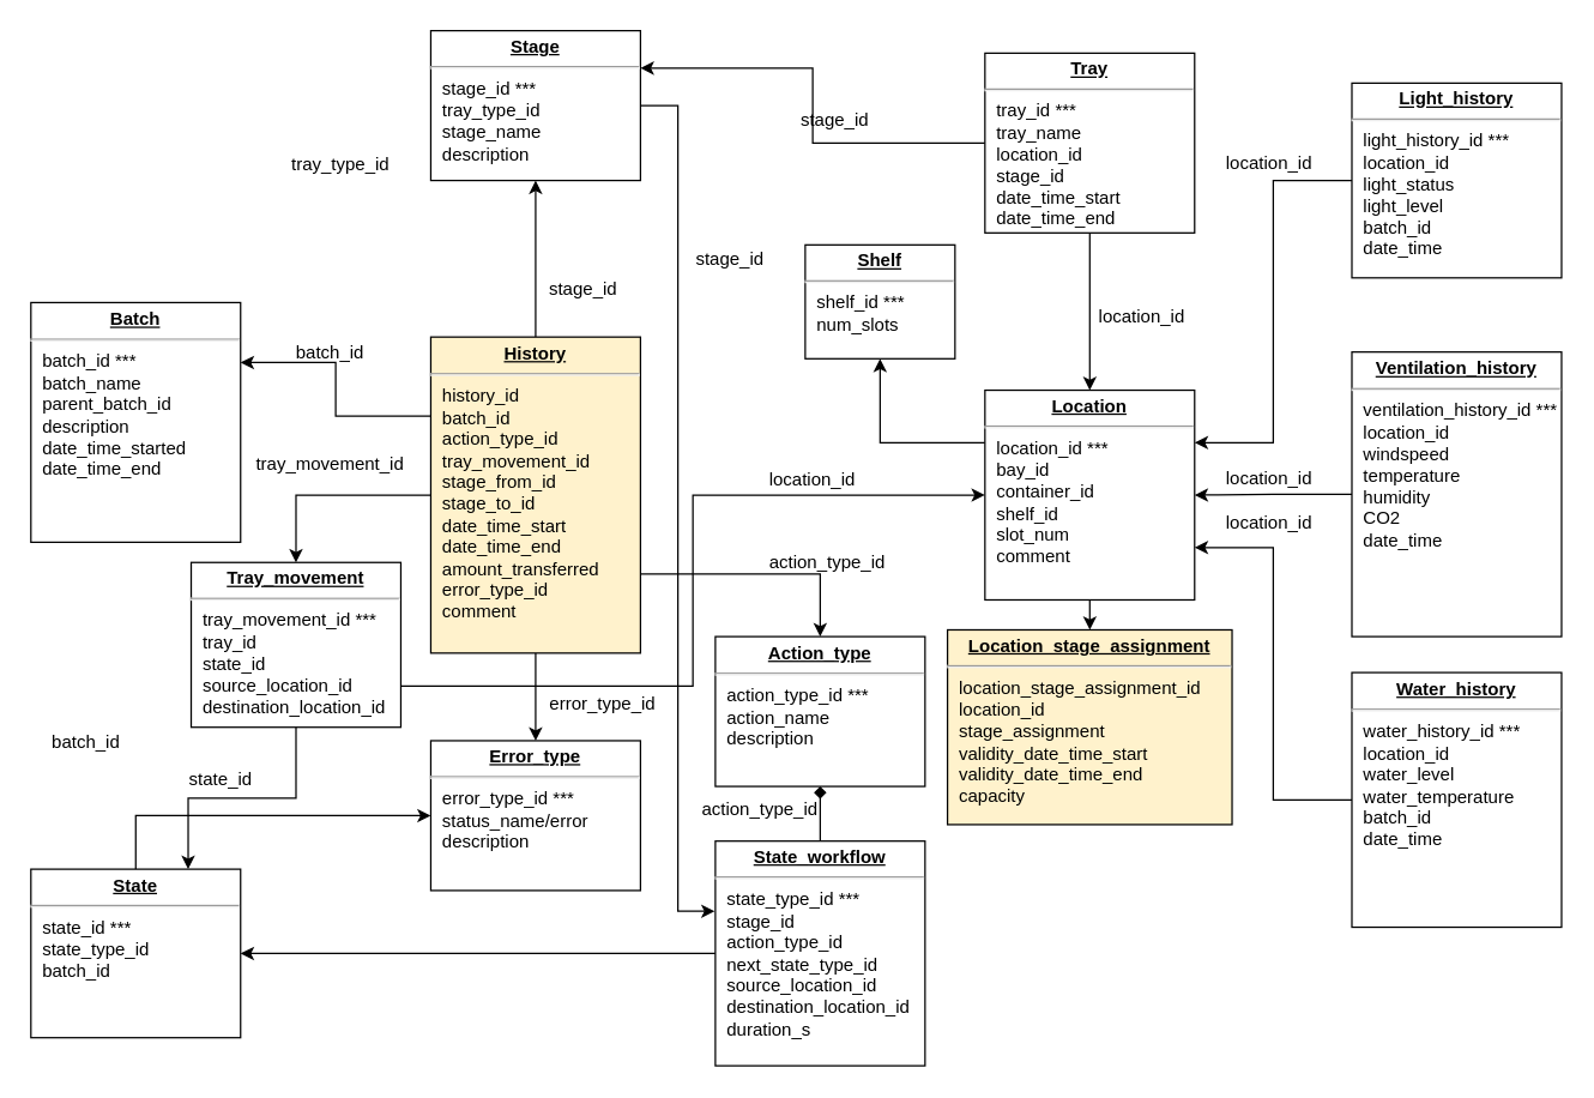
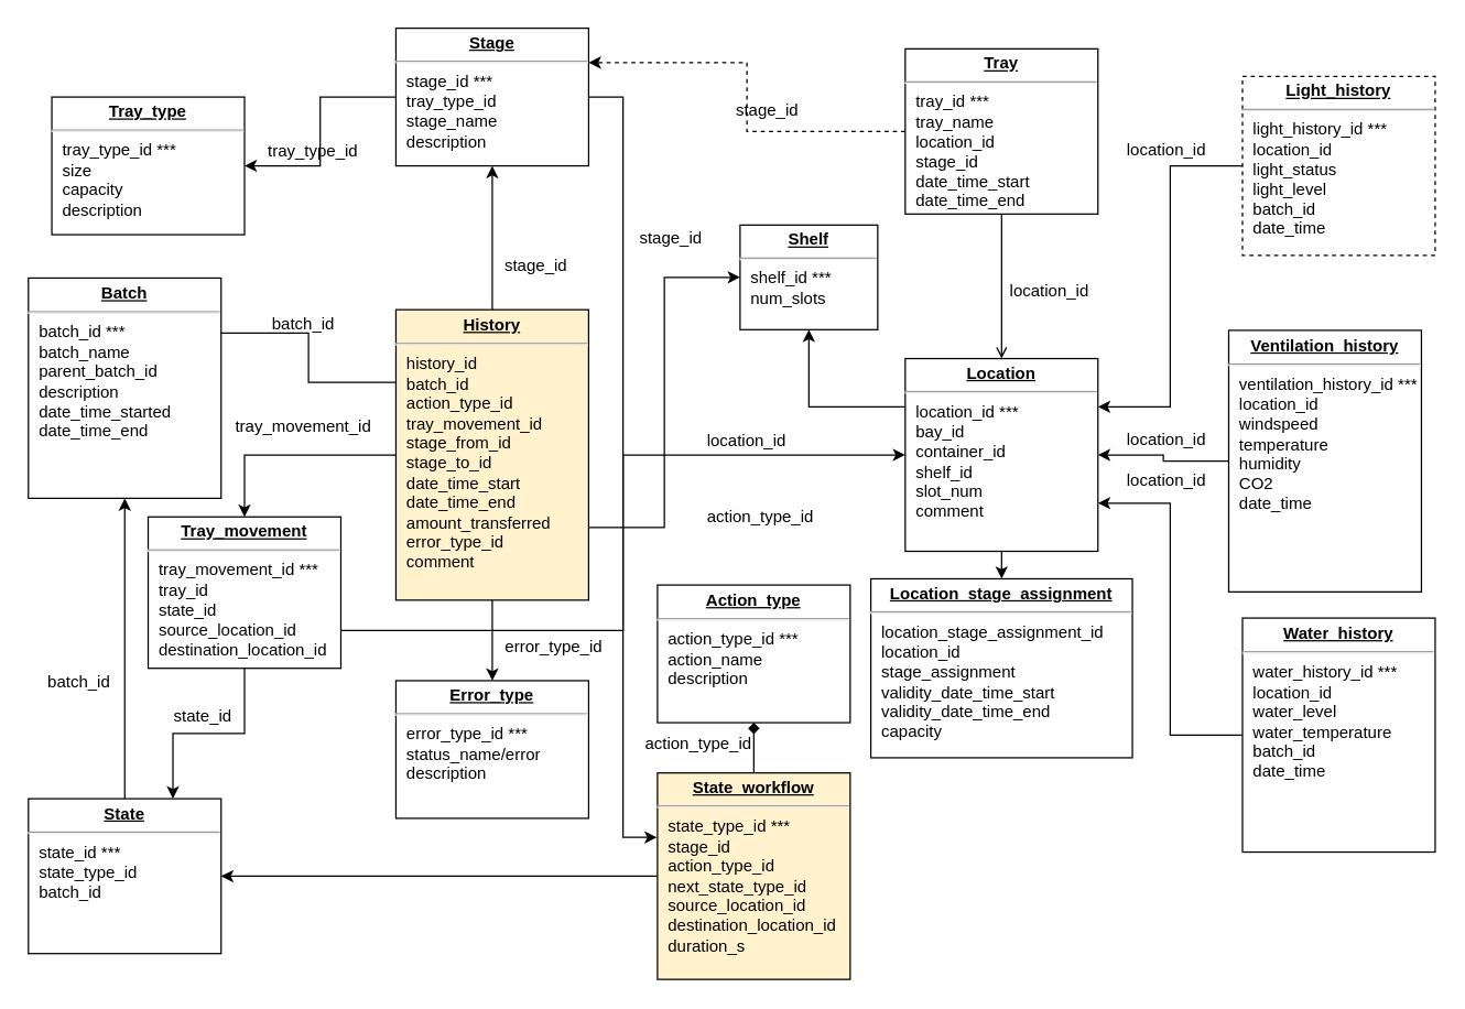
- <mxCell id="46" style="edgeStyle=orthogonalEdgeStyle;rounded=0;orthogonalLoop=1;jettySize=auto;html=1;exitX=0;exitY=0.5;exitDx=0;exitDy=0;entryX=1;entryY=0.25;entryDx=0;entryDy=0;" parent="1" source="48" target="6" edge="1"><mxGeometry relative="1" as="geometry" /></mxCell>
+ <mxCell id="46" style="edgeStyle=orthogonalEdgeStyle;rounded=0;orthogonalLoop=1;jettySize=auto;html=1;exitX=0;exitY=0.5;exitDx=0;exitDy=0;entryX=1;entryY=0.25;entryDx=0;entryDy=0;dashed=1;" parent="1" source="48" target="6" edge="1"><mxGeometry relative="1" as="geometry" /></mxCell>
+ <mxCell id="4" style="edgeStyle=orthogonalEdgeStyle;rounded=0;orthogonalLoop=1;jettySize=auto;html=1;exitX=0;exitY=0.5;exitDx=0;exitDy=0;entryX=1;entryY=0.5;entryDx=0;entryDy=0;" parent="1" source="6" target="3" edge="1"><mxGeometry relative="1" as="geometry" /></mxCell>
+ <mxCell id="3" value="&lt;p style=&quot;margin: 0px ; margin-top: 4px ; text-align: center ; text-decoration: underline&quot;&gt;&lt;b&gt;Tray_type&lt;/b&gt;&lt;/p&gt;&lt;hr&gt;&lt;p style=&quot;margin: 0px ; margin-left: 8px&quot;&gt;tray_type_id ***&lt;br&gt;size&lt;/p&gt;&lt;p style=&quot;margin: 0px ; margin-left: 8px&quot;&gt;capacity&lt;br&gt;description&lt;/p&gt;&lt;p style=&quot;margin: 0px ; margin-left: 8px&quot;&gt;&lt;br&gt;&lt;/p&gt;" style="verticalAlign=top;align=left;overflow=fill;fontSize=12;fontFamily=Helvetica;html=1;rounded=0;shadow=0;comic=0;labelBackgroundColor=none;strokeWidth=1" parent="1" vertex="1"><mxGeometry x="37" y="70" width="140" height="100" as="geometry" /></mxCell>
- <mxCell id="19" value="&lt;p style=&quot;margin: 0px ; margin-top: 4px ; text-align: center ; text-decoration: underline&quot;&gt;&lt;b&gt;Light_history&lt;/b&gt;&lt;/p&gt;&lt;hr&gt;&lt;p style=&quot;margin: 0px ; margin-left: 8px&quot;&gt;light_history_id ***&lt;/p&gt;&lt;p style=&quot;margin: 0px ; margin-left: 8px&quot;&gt;&lt;span&gt;location_id&lt;/span&gt;&lt;/p&gt;&lt;p style=&quot;margin: 0px ; margin-left: 8px&quot;&gt;&lt;span&gt;light_status&lt;/span&gt;&lt;/p&gt;&lt;p style=&quot;margin: 0px ; margin-left: 8px&quot;&gt;&lt;span&gt;light_level&lt;/span&gt;&lt;br&gt;&lt;/p&gt;&lt;p style=&quot;margin: 0px ; margin-left: 8px&quot;&gt;batch_id&lt;/p&gt;&lt;p style=&quot;margin: 0px ; margin-left: 8px&quot;&gt;date_time&lt;/p&gt;" style="verticalAlign=top;align=left;overflow=fill;fontSize=12;fontFamily=Helvetica;html=1;rounded=0;shadow=0;comic=0;labelBackgroundColor=none;strokeWidth=1" parent="1" vertex="1"><mxGeometry x="902" y="55" width="140" height="130" as="geometry" /></mxCell>
+ <mxCell id="19" value="&lt;p style=&quot;margin: 0px ; margin-top: 4px ; text-align: center ; text-decoration: underline&quot;&gt;&lt;b&gt;Light_history&lt;/b&gt;&lt;/p&gt;&lt;hr&gt;&lt;p style=&quot;margin: 0px ; margin-left: 8px&quot;&gt;light_history_id ***&lt;/p&gt;&lt;p style=&quot;margin: 0px ; margin-left: 8px&quot;&gt;&lt;span&gt;location_id&lt;/span&gt;&lt;/p&gt;&lt;p style=&quot;margin: 0px ; margin-left: 8px&quot;&gt;&lt;span&gt;light_status&lt;/span&gt;&lt;/p&gt;&lt;p style=&quot;margin: 0px ; margin-left: 8px&quot;&gt;&lt;span&gt;light_level&lt;/span&gt;&lt;br&gt;&lt;/p&gt;&lt;p style=&quot;margin: 0px ; margin-left: 8px&quot;&gt;batch_id&lt;/p&gt;&lt;p style=&quot;margin: 0px ; margin-left: 8px&quot;&gt;date_time&lt;/p&gt;" style="verticalAlign=top;align=left;overflow=fill;fontSize=12;fontFamily=Helvetica;html=1;rounded=0;shadow=0;comic=0;labelBackgroundColor=none;strokeWidth=1;dashed=1;" parent="1" vertex="1"><mxGeometry x="902" y="55" width="140" height="130" as="geometry" /></mxCell>
- <mxCell id="11" style="edgeStyle=orthogonalEdgeStyle;rounded=0;orthogonalLoop=1;jettySize=auto;html=1;exitX=0;exitY=0.25;exitDx=0;exitDy=0;entryX=1;entryY=0.25;entryDx=0;entryDy=0;" parent="1" source="13" target="2" edge="1"><mxGeometry relative="1" as="geometry" /></mxCell>
+ <mxCell id="11" style="edgeStyle=orthogonalEdgeStyle;rounded=0;orthogonalLoop=1;jettySize=auto;html=1;exitX=0;exitY=0.25;exitDx=0;exitDy=0;entryX=1;entryY=0.25;entryDx=0;entryDy=0;endArrow=none;" parent="1" source="13" target="2" edge="1"><mxGeometry relative="1" as="geometry" /></mxCell>
- <mxCell id="47" style="edgeStyle=orthogonalEdgeStyle;rounded=0;orthogonalLoop=1;jettySize=auto;html=1;exitX=0.5;exitY=1;exitDx=0;exitDy=0;entryX=0.5;entryY=0;entryDx=0;entryDy=0;" parent="1" source="48" target="23" edge="1"><mxGeometry relative="1" as="geometry" /></mxCell>
+ <mxCell id="47" style="edgeStyle=orthogonalEdgeStyle;rounded=0;orthogonalLoop=1;jettySize=auto;html=1;exitX=0.5;exitY=1;exitDx=0;exitDy=0;entryX=0.5;entryY=0;entryDx=0;entryDy=0;endArrow=open;" parent="1" source="48" target="23" edge="1"><mxGeometry relative="1" as="geometry" /></mxCell>
- <mxCell id="17" value="&lt;p style=&quot;margin: 0px ; margin-top: 4px ; text-align: center ; text-decoration: underline&quot;&gt;&lt;b&gt;Ventilation_history&lt;/b&gt;&lt;/p&gt;&lt;hr&gt;&lt;p style=&quot;margin: 0px ; margin-left: 8px&quot;&gt;ventilation_history_id ***&lt;/p&gt;&lt;p style=&quot;margin: 0px ; margin-left: 8px&quot;&gt;location_id&lt;/p&gt;&lt;p style=&quot;margin: 0px ; margin-left: 8px&quot;&gt;&lt;span&gt;windspeed&lt;/span&gt;&lt;br&gt;&lt;/p&gt;&lt;p style=&quot;margin: 0px ; margin-left: 8px&quot;&gt;temperature&lt;br&gt;&lt;/p&gt;&lt;p style=&quot;margin: 0px ; margin-left: 8px&quot;&gt;humidity&lt;br&gt;&lt;/p&gt;&lt;p style=&quot;margin: 0px ; margin-left: 8px&quot;&gt;CO2&lt;br&gt;&lt;/p&gt;&lt;p style=&quot;margin: 0px ; margin-left: 8px&quot;&gt;date_time&lt;/p&gt;&lt;p style=&quot;margin: 0px ; margin-left: 8px&quot;&gt;&lt;br&gt;&lt;/p&gt;&lt;p style=&quot;margin: 0px ; margin-left: 8px&quot;&gt;&lt;br&gt;&lt;/p&gt;" style="verticalAlign=top;align=left;overflow=fill;fontSize=12;fontFamily=Helvetica;html=1;rounded=0;shadow=0;comic=0;labelBackgroundColor=none;strokeWidth=1" parent="1" vertex="1"><mxGeometry x="902" y="234.5" width="140" height="190" as="geometry" /></mxCell>
+ <mxCell id="17" value="&lt;p style=&quot;margin: 0px ; margin-top: 4px ; text-align: center ; text-decoration: underline&quot;&gt;&lt;b&gt;Ventilation_history&lt;/b&gt;&lt;/p&gt;&lt;hr&gt;&lt;p style=&quot;margin: 0px ; margin-left: 8px&quot;&gt;ventilation_history_id ***&lt;/p&gt;&lt;p style=&quot;margin: 0px ; margin-left: 8px&quot;&gt;location_id&lt;/p&gt;&lt;p style=&quot;margin: 0px ; margin-left: 8px&quot;&gt;&lt;span&gt;windspeed&lt;/span&gt;&lt;br&gt;&lt;/p&gt;&lt;p style=&quot;margin: 0px ; margin-left: 8px&quot;&gt;temperature&lt;br&gt;&lt;/p&gt;&lt;p style=&quot;margin: 0px ; margin-left: 8px&quot;&gt;humidity&lt;br&gt;&lt;/p&gt;&lt;p style=&quot;margin: 0px ; margin-left: 8px&quot;&gt;CO2&lt;br&gt;&lt;/p&gt;&lt;p style=&quot;margin: 0px ; margin-left: 8px&quot;&gt;date_time&lt;/p&gt;&lt;p style=&quot;margin: 0px ; margin-left: 8px&quot;&gt;&lt;br&gt;&lt;/p&gt;&lt;p style=&quot;margin: 0px ; margin-left: 8px&quot;&gt;&lt;br&gt;&lt;/p&gt;" style="verticalAlign=top;align=left;overflow=fill;fontSize=12;fontFamily=Helvetica;html=1;rounded=0;shadow=0;comic=0;labelBackgroundColor=none;strokeWidth=1" parent="1" vertex="1"><mxGeometry x="892" y="239.5" width="140" height="190" as="geometry" /></mxCell>
- <mxCell id="9" style="edgeStyle=orthogonalEdgeStyle;rounded=0;orthogonalLoop=1;jettySize=auto;html=1;exitX=1;exitY=0.75;exitDx=0;exitDy=0;entryX=0.5;entryY=0;entryDx=0;entryDy=0;" parent="1" source="13" target="20" edge="1"><mxGeometry relative="1" as="geometry" /></mxCell>
+ <mxCell id="9" style="edgeStyle=orthogonalEdgeStyle;rounded=0;orthogonalLoop=1;jettySize=auto;html=1;exitX=1;exitY=0.75;exitDx=0;exitDy=0;" parent="1" source="13" target="52" edge="1"><mxGeometry relative="1" as="geometry" /></mxCell>
- <mxCell id="43" value="&lt;p style=&quot;margin: 0px ; margin-top: 4px ; text-align: center ; text-decoration: underline&quot;&gt;&lt;b&gt;Tray_movement&lt;/b&gt;&lt;/p&gt;&lt;hr&gt;&lt;p style=&quot;margin: 0px ; margin-left: 8px&quot;&gt;&lt;span&gt;tray_movement_id ***&lt;/span&gt;&lt;br&gt;&lt;/p&gt;&lt;p style=&quot;margin: 0px ; margin-left: 8px&quot;&gt;&lt;span&gt;tray_id&lt;/span&gt;&lt;/p&gt;&lt;p style=&quot;margin: 0px ; margin-left: 8px&quot;&gt;state_id&lt;/p&gt;&lt;p style=&quot;margin: 0px ; margin-left: 8px&quot;&gt;source_location_id&lt;/p&gt;&lt;p style=&quot;margin: 0px ; margin-left: 8px&quot;&gt;destination_location_id&lt;/p&gt;" style="verticalAlign=top;align=left;overflow=fill;fontSize=12;fontFamily=Helvetica;html=1;rounded=0;shadow=0;comic=0;labelBackgroundColor=none;strokeWidth=1" parent="1" vertex="1"><mxGeometry x="127" y="375" width="140" height="110" as="geometry" /></mxCell>
+ <mxCell id="43" value="&lt;p style=&quot;margin: 0px ; margin-top: 4px ; text-align: center ; text-decoration: underline&quot;&gt;&lt;b&gt;Tray_movement&lt;/b&gt;&lt;/p&gt;&lt;hr&gt;&lt;p style=&quot;margin: 0px ; margin-left: 8px&quot;&gt;&lt;span&gt;tray_movement_id ***&lt;/span&gt;&lt;br&gt;&lt;/p&gt;&lt;p style=&quot;margin: 0px ; margin-left: 8px&quot;&gt;&lt;span&gt;tray_id&lt;/span&gt;&lt;/p&gt;&lt;p style=&quot;margin: 0px ; margin-left: 8px&quot;&gt;state_id&lt;/p&gt;&lt;p style=&quot;margin: 0px ; margin-left: 8px&quot;&gt;source_location_id&lt;/p&gt;&lt;p style=&quot;margin: 0px ; margin-left: 8px&quot;&gt;destination_location_id&lt;/p&gt;" style="verticalAlign=top;align=left;overflow=fill;fontSize=12;fontFamily=Helvetica;html=1;rounded=0;shadow=0;comic=0;labelBackgroundColor=none;strokeWidth=1" parent="1" vertex="1"><mxGeometry x="107" y="375" width="140" height="110" as="geometry" /></mxCell>
- <mxCell id="38" value="&lt;p style=&quot;margin: 0px ; margin-top: 4px ; text-align: center ; text-decoration: underline&quot;&gt;&lt;b&gt;Location_stage_assignment&lt;/b&gt;&lt;/p&gt;&lt;hr&gt;&lt;p style=&quot;margin: 0px ; margin-left: 8px&quot;&gt;location_stage_assignment_id&lt;/p&gt;&lt;p style=&quot;margin: 0px ; margin-left: 8px&quot;&gt;location_id&amp;nbsp;&lt;/p&gt;&lt;p style=&quot;margin: 0px ; margin-left: 8px&quot;&gt;&lt;span&gt;stage_assignment&lt;/span&gt;&lt;br&gt;&lt;/p&gt;&lt;p style=&quot;margin: 0px ; margin-left: 8px&quot;&gt;validity_date_time_start&lt;/p&gt;&lt;p style=&quot;margin: 0px ; margin-left: 8px&quot;&gt;validity_date_time_end&lt;/p&gt;&lt;p style=&quot;margin: 0px ; margin-left: 8px&quot;&gt;capacity&lt;/p&gt;&lt;p style=&quot;margin: 0px ; margin-left: 8px&quot;&gt;&lt;br&gt;&lt;/p&gt;" style="verticalAlign=top;align=left;overflow=fill;fontSize=12;fontFamily=Helvetica;html=1;rounded=0;shadow=0;comic=0;labelBackgroundColor=none;strokeWidth=1;fillColor=#fff2cc;" parent="1" vertex="1"><mxGeometry x="632" y="420" width="190" height="130" as="geometry" /></mxCell>
+ <mxCell id="38" value="&lt;p style=&quot;margin: 0px ; margin-top: 4px ; text-align: center ; text-decoration: underline&quot;&gt;&lt;b&gt;Location_stage_assignment&lt;/b&gt;&lt;/p&gt;&lt;hr&gt;&lt;p style=&quot;margin: 0px ; margin-left: 8px&quot;&gt;location_stage_assignment_id&lt;/p&gt;&lt;p style=&quot;margin: 0px ; margin-left: 8px&quot;&gt;location_id&amp;nbsp;&lt;/p&gt;&lt;p style=&quot;margin: 0px ; margin-left: 8px&quot;&gt;&lt;span&gt;stage_assignment&lt;/span&gt;&lt;br&gt;&lt;/p&gt;&lt;p style=&quot;margin: 0px ; margin-left: 8px&quot;&gt;validity_date_time_start&lt;/p&gt;&lt;p style=&quot;margin: 0px ; margin-left: 8px&quot;&gt;validity_date_time_end&lt;/p&gt;&lt;p style=&quot;margin: 0px ; margin-left: 8px&quot;&gt;capacity&lt;/p&gt;&lt;p style=&quot;margin: 0px ; margin-left: 8px&quot;&gt;&lt;br&gt;&lt;/p&gt;" style="verticalAlign=top;align=left;overflow=fill;fontSize=12;fontFamily=Helvetica;html=1;rounded=0;shadow=0;comic=0;labelBackgroundColor=none;strokeWidth=1" parent="1" vertex="1"><mxGeometry x="632" y="420" width="190" height="130" as="geometry" /></mxCell>
- <mxCell id="33" style="edgeStyle=orthogonalEdgeStyle;rounded=0;orthogonalLoop=1;jettySize=auto;html=1;exitX=0.5;exitY=0;exitDx=0;exitDy=0;" parent="1" source="34" target="7" edge="1"><mxGeometry relative="1" as="geometry" /></mxCell>
+ <mxCell id="33" style="edgeStyle=orthogonalEdgeStyle;rounded=0;orthogonalLoop=1;jettySize=auto;html=1;exitX=0.5;exitY=0;exitDx=0;exitDy=0;entryX=0.5;entryY=1;entryDx=0;entryDy=0;" parent="1" source="34" target="2" edge="1"><mxGeometry relative="1" as="geometry" /></mxCell>
- <mxCell id="37" value="&lt;p style=&quot;margin: 0px ; margin-top: 4px ; text-align: center ; text-decoration: underline&quot;&gt;&lt;b&gt;State_workflow&lt;/b&gt;&lt;/p&gt;&lt;hr&gt;&lt;p style=&quot;margin: 0px ; margin-left: 8px&quot;&gt;&lt;span&gt;state_type_id ***&lt;/span&gt;&lt;br&gt;&lt;/p&gt;&lt;p style=&quot;margin: 0px ; margin-left: 8px&quot;&gt;stage_id&lt;/p&gt;&lt;p style=&quot;margin: 0px ; margin-left: 8px&quot;&gt;action_type_id&lt;/p&gt;&lt;p style=&quot;margin: 0px ; margin-left: 8px&quot;&gt;next_state_type_id&lt;/p&gt;&lt;p style=&quot;margin: 0px ; margin-left: 8px&quot;&gt;&lt;span&gt;source_location_id&lt;/span&gt;&lt;br&gt;&lt;/p&gt;&lt;p style=&quot;margin: 0px ; margin-left: 8px&quot;&gt;destination_location_id&lt;/p&gt;&lt;p style=&quot;margin: 0px ; margin-left: 8px&quot;&gt;duration_s&lt;br&gt;&lt;/p&gt;" style="verticalAlign=top;align=left;overflow=fill;fontSize=12;fontFamily=Helvetica;html=1;rounded=0;shadow=0;comic=0;labelBackgroundColor=none;strokeWidth=1" parent="1" vertex="1"><mxGeometry x="477" y="561" width="140" height="150" as="geometry" /></mxCell>
+ <mxCell id="37" value="&lt;p style=&quot;margin: 0px ; margin-top: 4px ; text-align: center ; text-decoration: underline&quot;&gt;&lt;b&gt;State_workflow&lt;/b&gt;&lt;/p&gt;&lt;hr&gt;&lt;p style=&quot;margin: 0px ; margin-left: 8px&quot;&gt;&lt;span&gt;state_type_id ***&lt;/span&gt;&lt;br&gt;&lt;/p&gt;&lt;p style=&quot;margin: 0px ; margin-left: 8px&quot;&gt;stage_id&lt;/p&gt;&lt;p style=&quot;margin: 0px ; margin-left: 8px&quot;&gt;action_type_id&lt;/p&gt;&lt;p style=&quot;margin: 0px ; margin-left: 8px&quot;&gt;next_state_type_id&lt;/p&gt;&lt;p style=&quot;margin: 0px ; margin-left: 8px&quot;&gt;&lt;span&gt;source_location_id&lt;/span&gt;&lt;br&gt;&lt;/p&gt;&lt;p style=&quot;margin: 0px ; margin-left: 8px&quot;&gt;destination_location_id&lt;/p&gt;&lt;p style=&quot;margin: 0px ; margin-left: 8px&quot;&gt;duration_s&lt;br&gt;&lt;/p&gt;" style="verticalAlign=top;align=left;overflow=fill;fontSize=12;fontFamily=Helvetica;html=1;rounded=0;shadow=0;comic=0;labelBackgroundColor=none;strokeWidth=1;fillColor=#fff2cc;" parent="1" vertex="1"><mxGeometry x="477" y="561" width="140" height="150" as="geometry" /></mxCell>
